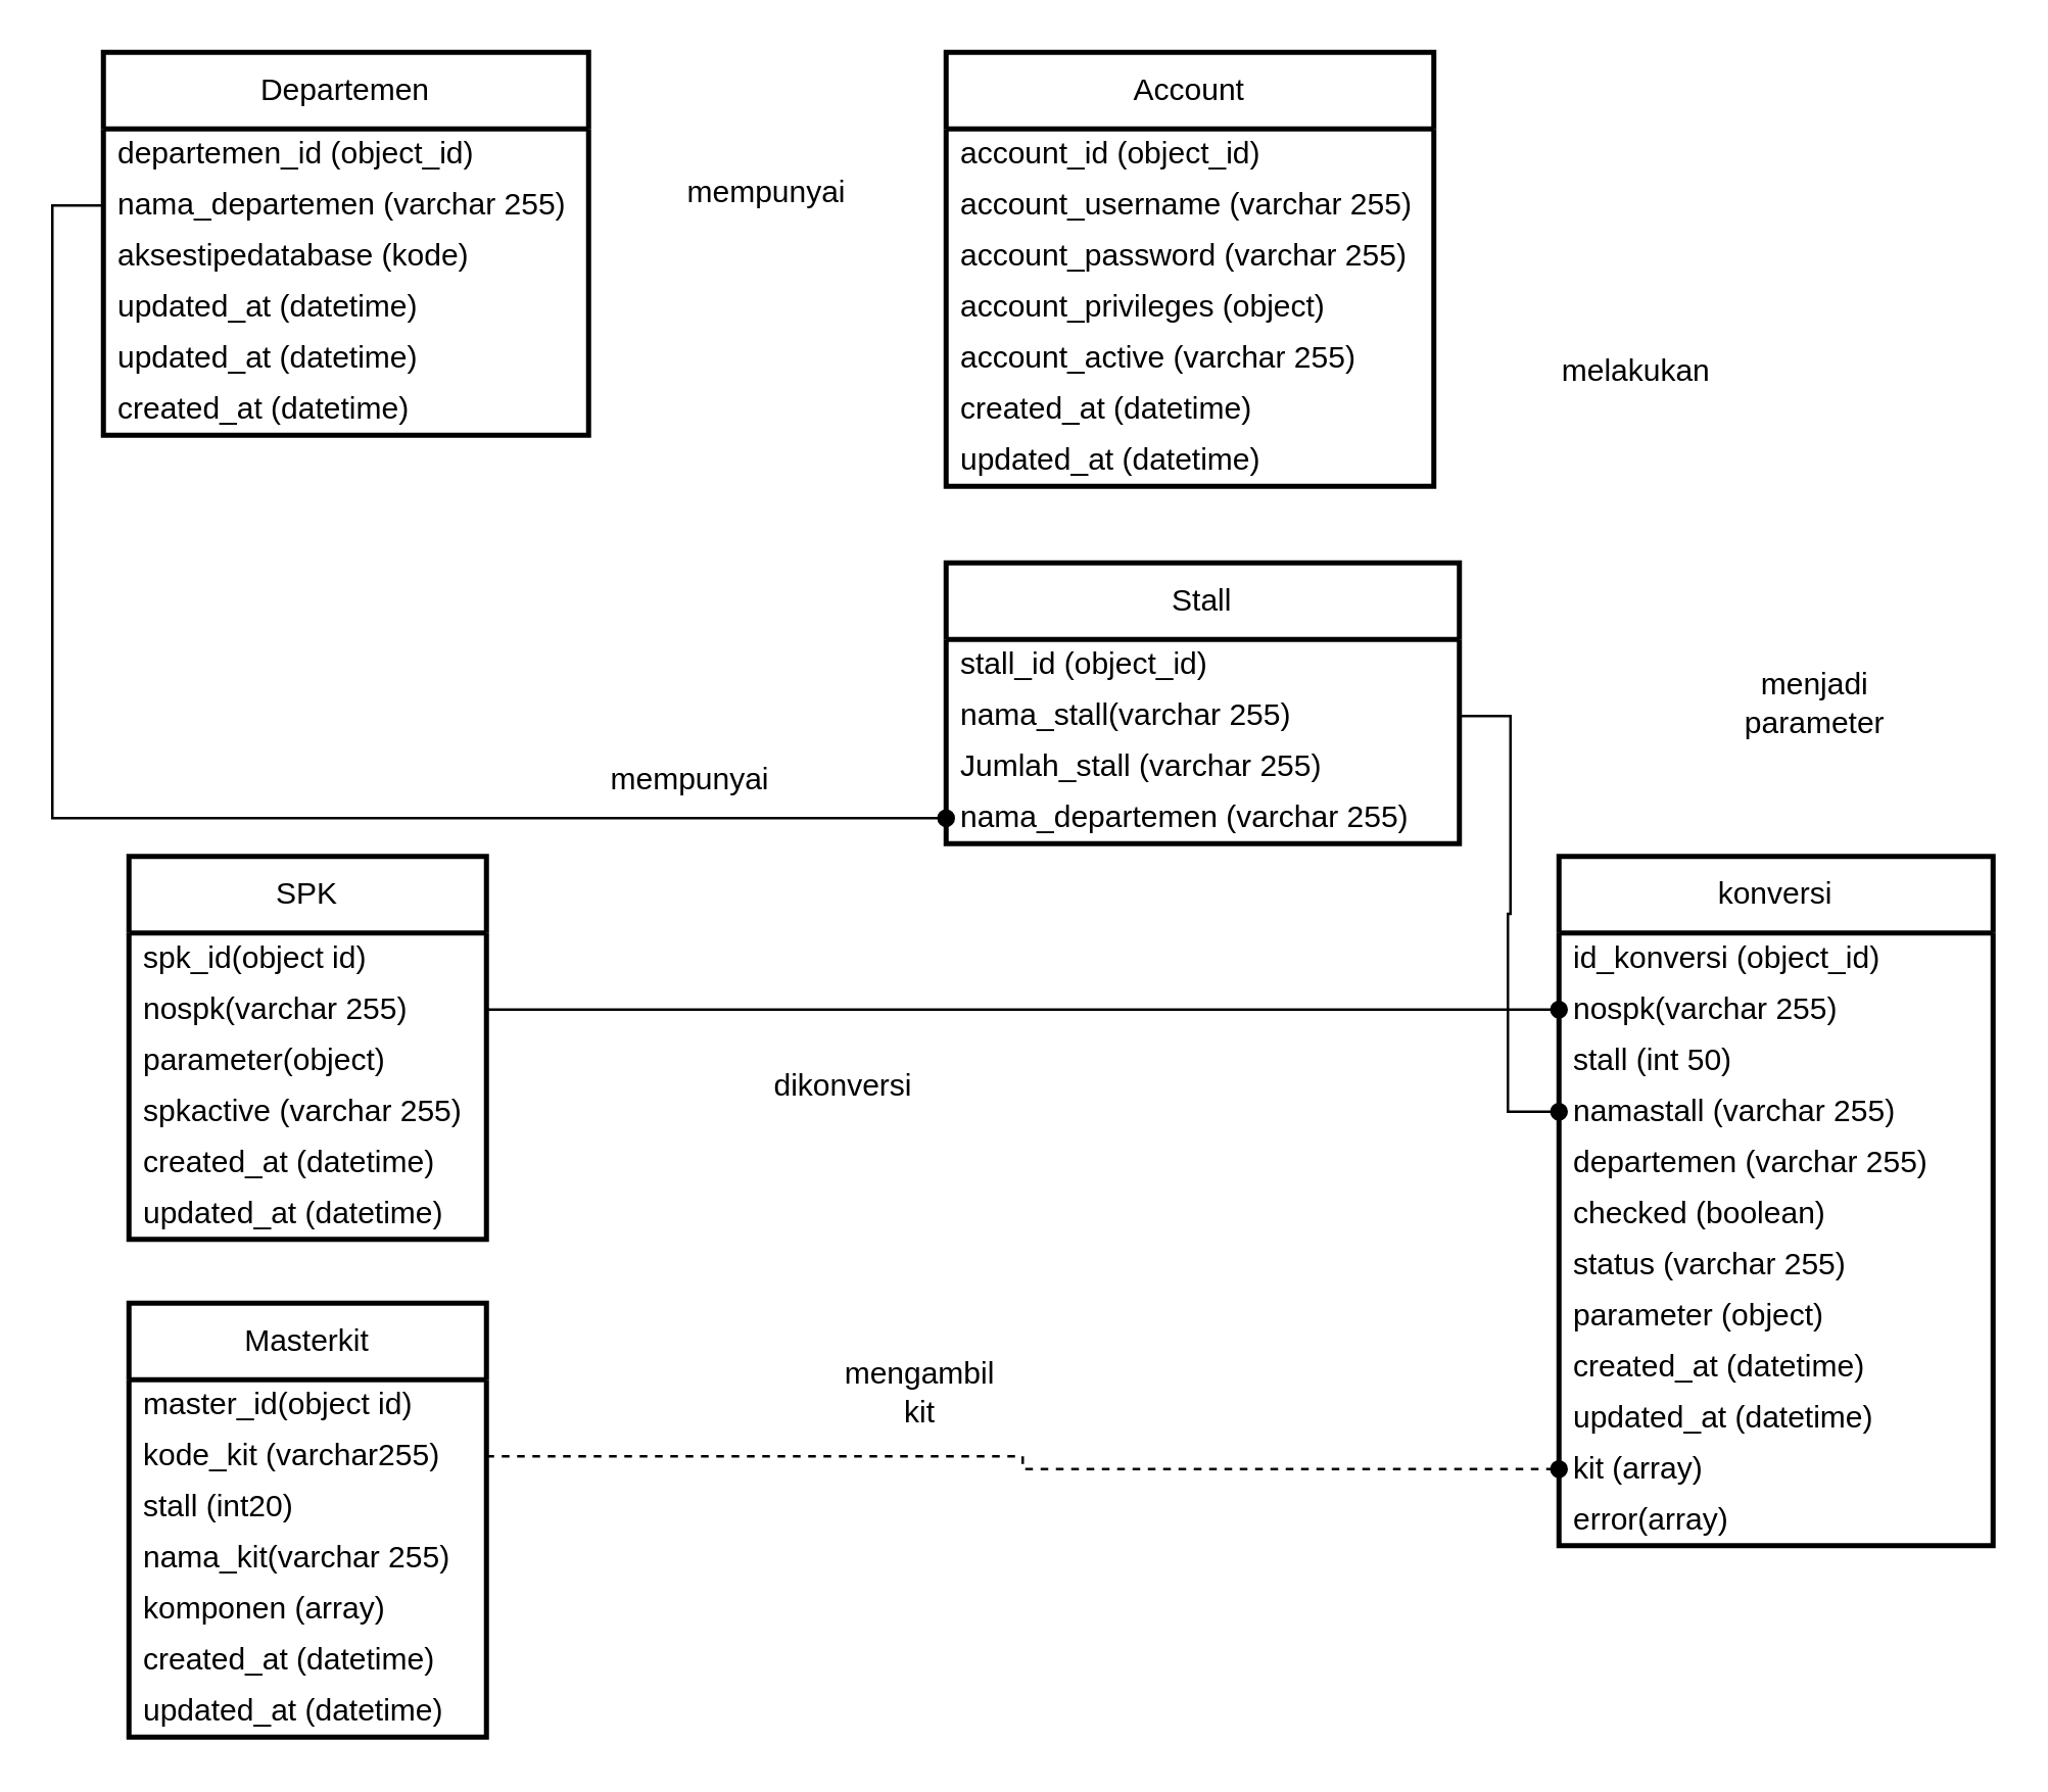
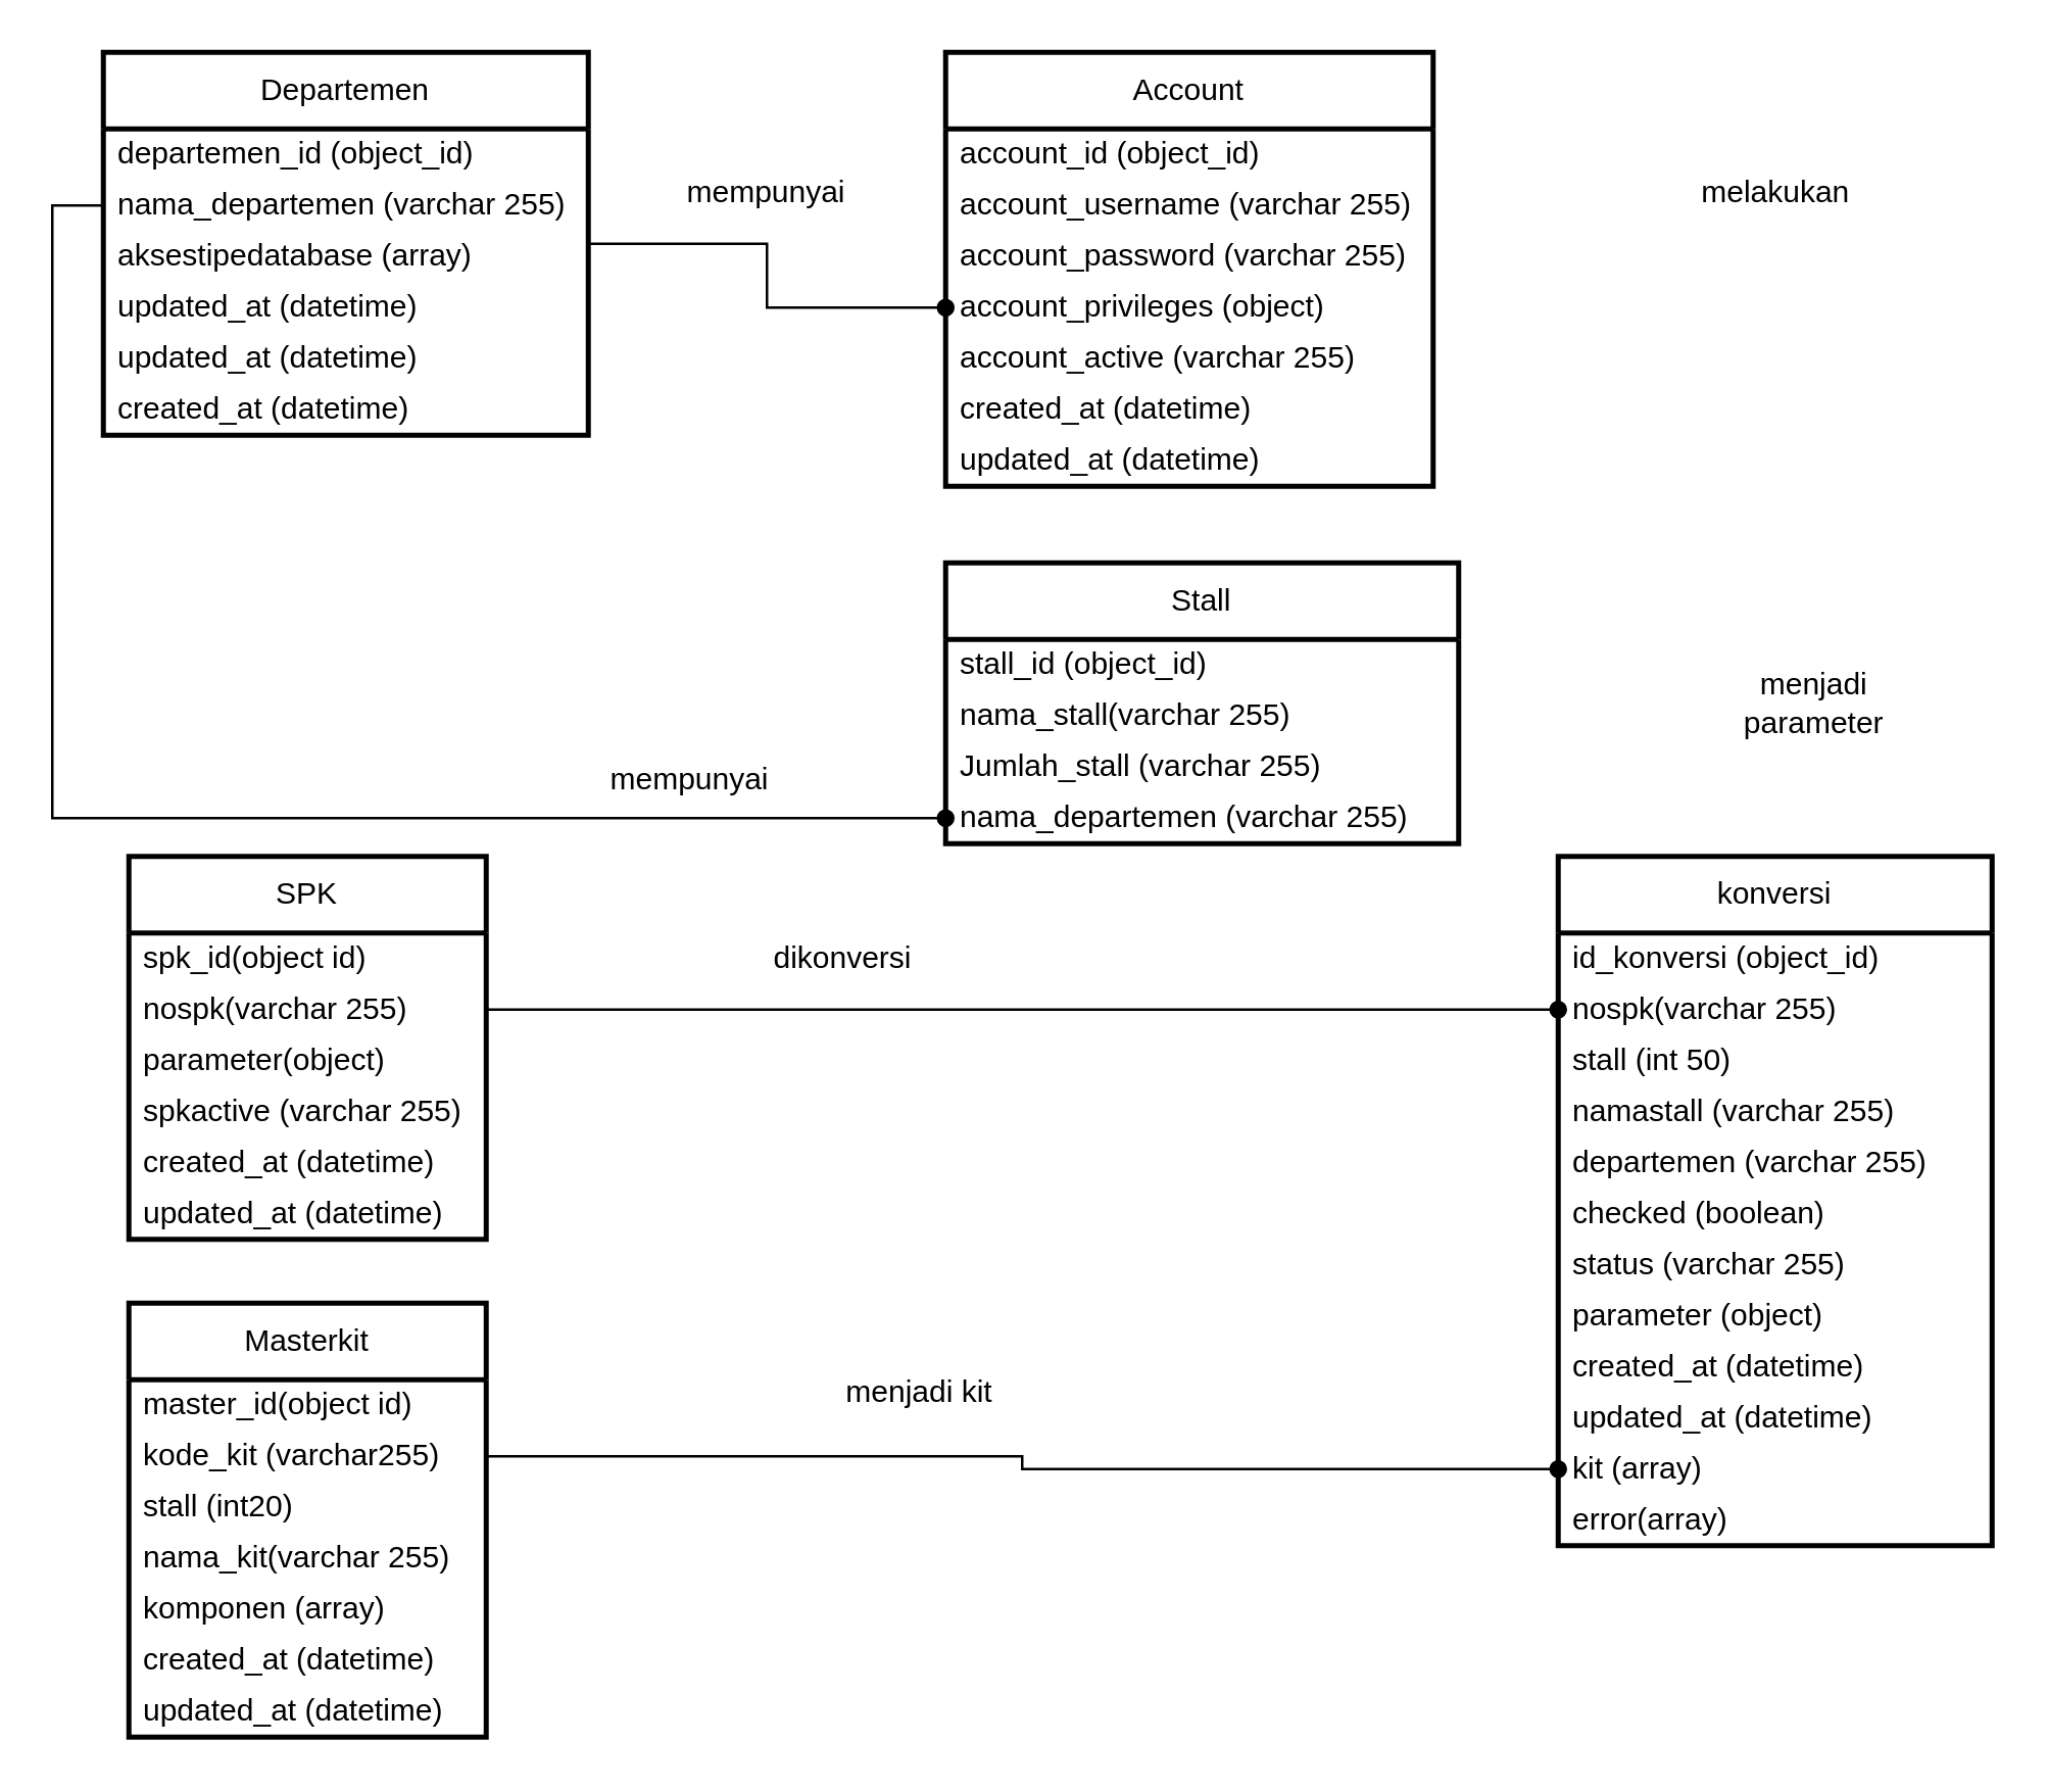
- <mxCell id="14" value="&lt;span&gt;aksestipedatabase (kode)&lt;/span&gt;" style="text;strokeColor=none;fillColor=none;align=left;verticalAlign=middle;spacingLeft=4;spacingRight=4;overflow=hidden;points=[[0,0.5],[1,0.5]];portConstraint=eastwest;rotatable=0;whiteSpace=wrap;html=1;rounded=0;glass=0;strokeWidth=2;" vertex="1" parent="11"><mxGeometry y="70" width="190" height="20" as="geometry" /></mxCell>
+ <mxCell id="14" value="&lt;span&gt;aksestipedatabase (array)&lt;/span&gt;" style="text;strokeColor=none;fillColor=none;align=left;verticalAlign=middle;spacingLeft=4;spacingRight=4;overflow=hidden;points=[[0,0.5],[1,0.5]];portConstraint=eastwest;rotatable=0;whiteSpace=wrap;html=1;rounded=0;glass=0;strokeWidth=2;" vertex="1" parent="11"><mxGeometry y="70" width="190" height="20" as="geometry" /></mxCell>
+ <mxCell id="10" style="edgeStyle=orthogonalEdgeStyle;rounded=0;orthogonalLoop=1;jettySize=auto;html=1;entryX=0;entryY=0.5;entryDx=0;entryDy=0;endArrow=oval;endFill=1;" edge="1" parent="1" source="11" target="6"><mxGeometry relative="1" as="geometry" /></mxCell>
- <mxCell id="59" value="melakukan" style="text;html=1;strokeColor=none;fillColor=none;align=center;verticalAlign=middle;whiteSpace=wrap;rounded=0;glass=0;strokeWidth=2;" vertex="1" parent="1"><mxGeometry x="590" y="130" width="101" height="30" as="geometry" /></mxCell>
+ <mxCell id="59" value="melakukan" style="text;html=1;strokeColor=none;fillColor=none;align=center;verticalAlign=middle;whiteSpace=wrap;rounded=0;glass=0;strokeWidth=2;" vertex="1" parent="1"><mxGeometry x="645" y="60" width="101" height="30" as="geometry" /></mxCell>
- <mxCell id="54" style="edgeStyle=orthogonalEdgeStyle;rounded=0;orthogonalLoop=1;jettySize=auto;html=1;endArrow=oval;endFill=1;" edge="1" parent="1" source="20" target="35"><mxGeometry relative="1" as="geometry" /></mxCell>
- <mxCell id="57" value="dikonversi" style="text;html=1;strokeColor=none;fillColor=none;align=center;verticalAlign=middle;whiteSpace=wrap;rounded=0;glass=0;strokeWidth=2;" vertex="1" parent="1"><mxGeometry x="300" y="410" width="60" height="30" as="geometry" /></mxCell>
+ <mxCell id="57" value="dikonversi" style="text;html=1;strokeColor=none;fillColor=none;align=center;verticalAlign=middle;whiteSpace=wrap;rounded=0;glass=0;strokeWidth=2;" vertex="1" parent="1"><mxGeometry x="300" y="360" width="60" height="30" as="geometry" /></mxCell>
- <mxCell id="58" value="mengambil kit" style="text;html=1;strokeColor=none;fillColor=none;align=center;verticalAlign=middle;whiteSpace=wrap;rounded=0;glass=0;strokeWidth=2;" vertex="1" parent="1"><mxGeometry x="330" y="530" width="60" height="30" as="geometry" /></mxCell>
+ <mxCell id="58" value="menjadi kit" style="text;html=1;strokeColor=none;fillColor=none;align=center;verticalAlign=middle;whiteSpace=wrap;rounded=0;glass=0;strokeWidth=2;" vertex="1" parent="1"><mxGeometry x="330" y="530" width="60" height="30" as="geometry" /></mxCell>
- <mxCell id="53" style="edgeStyle=orthogonalEdgeStyle;rounded=0;orthogonalLoop=1;jettySize=auto;html=1;entryX=0;entryY=0.5;entryDx=0;entryDy=0;endArrow=oval;endFill=1;dashed=1;" edge="1" parent="1" source="25" target="42"><mxGeometry relative="1" as="geometry" /></mxCell>
+ <mxCell id="53" style="edgeStyle=orthogonalEdgeStyle;rounded=0;orthogonalLoop=1;jettySize=auto;html=1;entryX=0;entryY=0.5;entryDx=0;entryDy=0;endArrow=oval;endFill=1;" edge="1" parent="1" source="25" target="42"><mxGeometry relative="1" as="geometry" /></mxCell>
